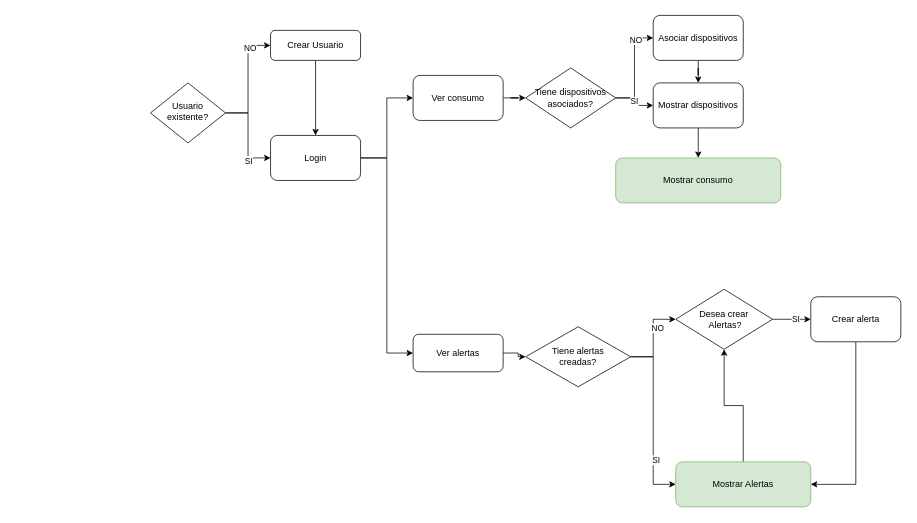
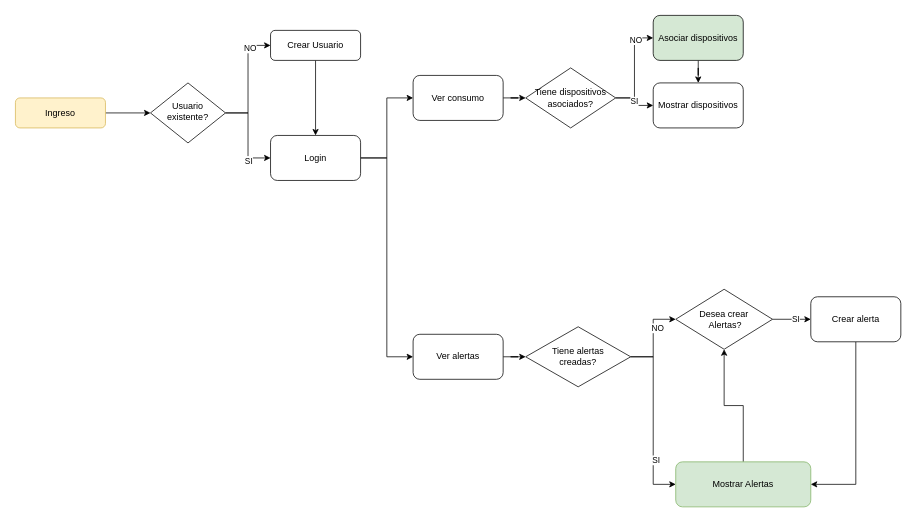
- <mxCell id="19" value="Asociar dispositivos" style="rounded=1;whiteSpace=wrap;html=1;" parent="1" vertex="1"><mxGeometry x="870" y="20" width="120" height="60" as="geometry" /></mxCell>
+ <mxCell id="19" value="Asociar dispositivos" style="rounded=1;whiteSpace=wrap;html=1;fillColor=#d5e8d4;" parent="1" vertex="1"><mxGeometry x="870" y="20" width="120" height="60" as="geometry" /></mxCell>
+ <mxCell id="8" value="Ingreso" style="rounded=1;whiteSpace=wrap;html=1;fontSize=12;glass=0;strokeWidth=1;shadow=0;fillColor=#fff2cc;strokeColor=#d6b656;" parent="1" vertex="1"><mxGeometry x="20" y="130" width="120" height="40" as="geometry" /></mxCell>
+ <mxCell id="7" style="edgeStyle=orthogonalEdgeStyle;rounded=0;orthogonalLoop=1;jettySize=auto;html=1;" parent="1" source="8" target="6" edge="1"><mxGeometry relative="1" as="geometry" /></mxCell>
- <mxCell id="20" value="" style="edgeStyle=orthogonalEdgeStyle;rounded=0;orthogonalLoop=1;jettySize=auto;html=1;" parent="1" source="21" target="22" edge="1"><mxGeometry relative="1" as="geometry" /></mxCell>
- <mxCell id="22" value="Mostrar consumo" style="whiteSpace=wrap;html=1;rounded=1;fillColor=#d5e8d4;strokeColor=#82b366;" parent="1" vertex="1"><mxGeometry x="820" y="210" width="220" height="60" as="geometry" /></mxCell>
- <mxCell id="38" value="Ver alertas" style="rounded=1;whiteSpace=wrap;html=1;" vertex="1" parent="1"><mxGeometry x="550" y="445" width="120" height="50" as="geometry" /></mxCell>
+ <mxCell id="38" value="Ver alertas" style="rounded=1;whiteSpace=wrap;html=1;" vertex="1" parent="1"><mxGeometry x="550" y="445" width="120" height="60" as="geometry" /></mxCell>
